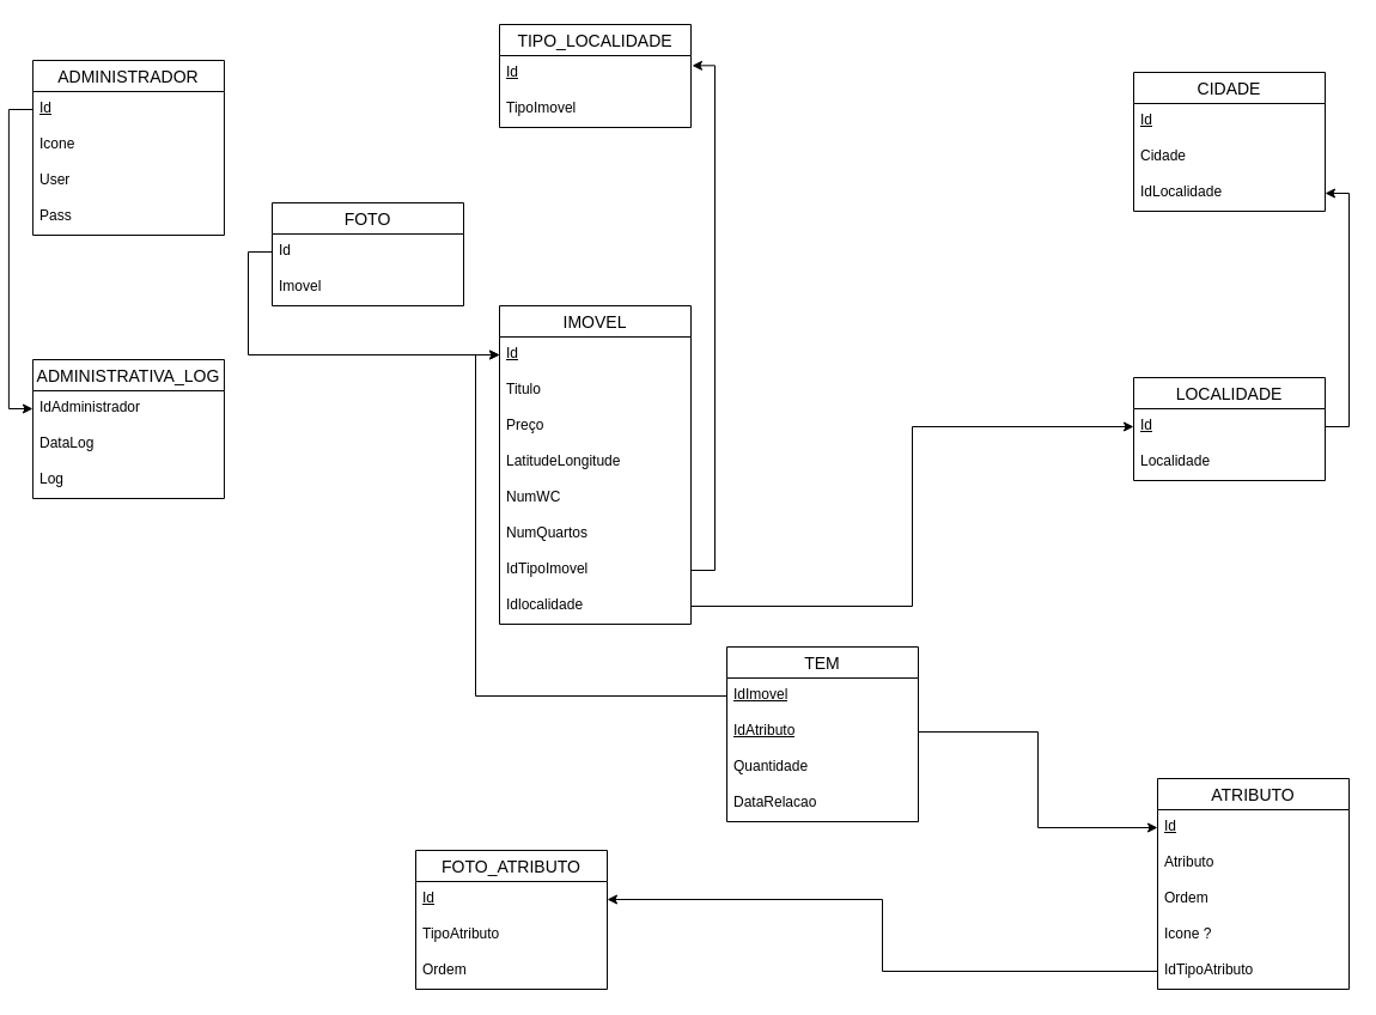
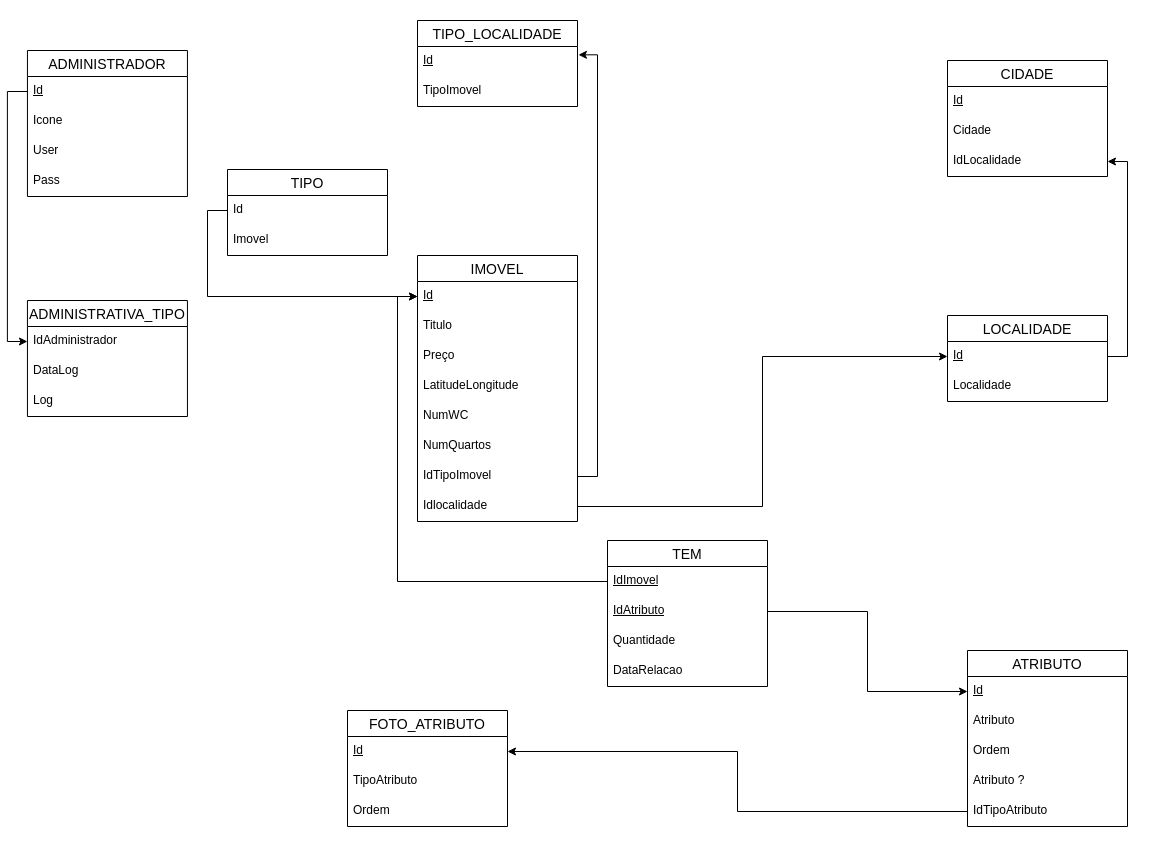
- <mxCell id="52" value="FOTO" style="swimlane;fontStyle=0;childLayout=stackLayout;horizontal=1;startSize=26;horizontalStack=0;resizeParent=1;resizeParentMax=0;resizeLast=0;collapsible=1;marginBottom=0;align=center;fontSize=14;" vertex="1" parent="1"><mxGeometry x="221" y="169" width="160" height="86" as="geometry" /></mxCell>
+ <mxCell id="52" value="TIPO" style="swimlane;fontStyle=0;childLayout=stackLayout;horizontal=1;startSize=26;horizontalStack=0;resizeParent=1;resizeParentMax=0;resizeLast=0;collapsible=1;marginBottom=0;align=center;fontSize=14;" vertex="1" parent="1"><mxGeometry x="221" y="169" width="160" height="86" as="geometry" /></mxCell>
- <mxCell id="36" value="ADMINISTRATIVA_LOG" style="swimlane;fontStyle=0;childLayout=stackLayout;horizontal=1;startSize=26;horizontalStack=0;resizeParent=1;resizeParentMax=0;resizeLast=0;collapsible=1;marginBottom=0;align=center;fontSize=14;" vertex="1" parent="1"><mxGeometry x="20.94" y="300" width="160" height="116" as="geometry" /></mxCell>
+ <mxCell id="36" value="ADMINISTRATIVA_TIPO" style="swimlane;fontStyle=0;childLayout=stackLayout;horizontal=1;startSize=26;horizontalStack=0;resizeParent=1;resizeParentMax=0;resizeLast=0;collapsible=1;marginBottom=0;align=center;fontSize=14;" vertex="1" parent="1"><mxGeometry x="20.94" y="300" width="160" height="116" as="geometry" /></mxCell>
- <mxCell id="25" value="Icone ?" style="text;strokeColor=none;fillColor=none;spacingLeft=4;spacingRight=4;overflow=hidden;rotatable=0;points=[[0,0.5],[1,0.5]];portConstraint=eastwest;fontSize=12;whiteSpace=wrap;html=1;" vertex="1" parent="21"><mxGeometry y="116" width="160" height="30" as="geometry" /></mxCell>
+ <mxCell id="25" value="Atributo ?" style="text;strokeColor=none;fillColor=none;spacingLeft=4;spacingRight=4;overflow=hidden;rotatable=0;points=[[0,0.5],[1,0.5]];portConstraint=eastwest;fontSize=12;whiteSpace=wrap;html=1;" vertex="1" parent="21"><mxGeometry y="116" width="160" height="30" as="geometry" /></mxCell>
